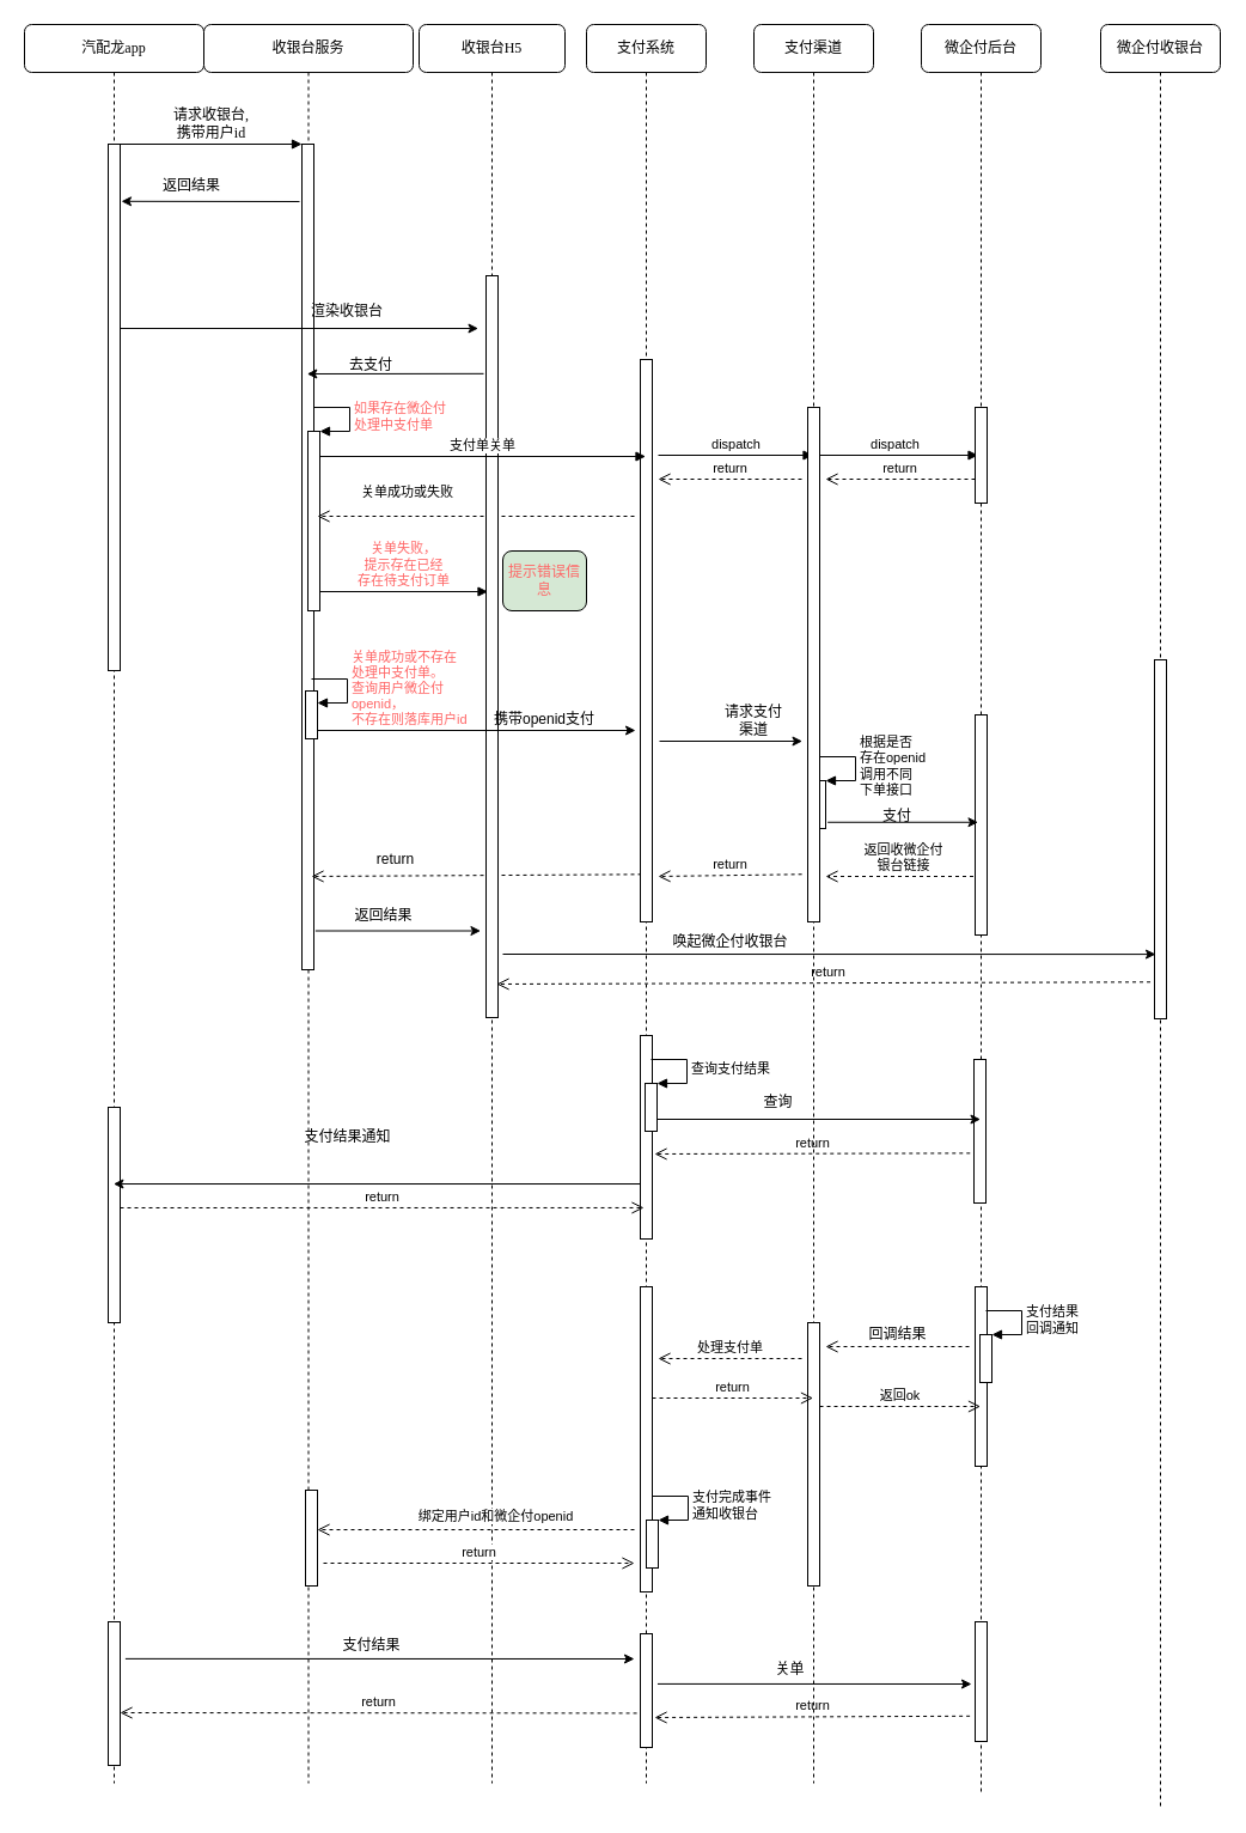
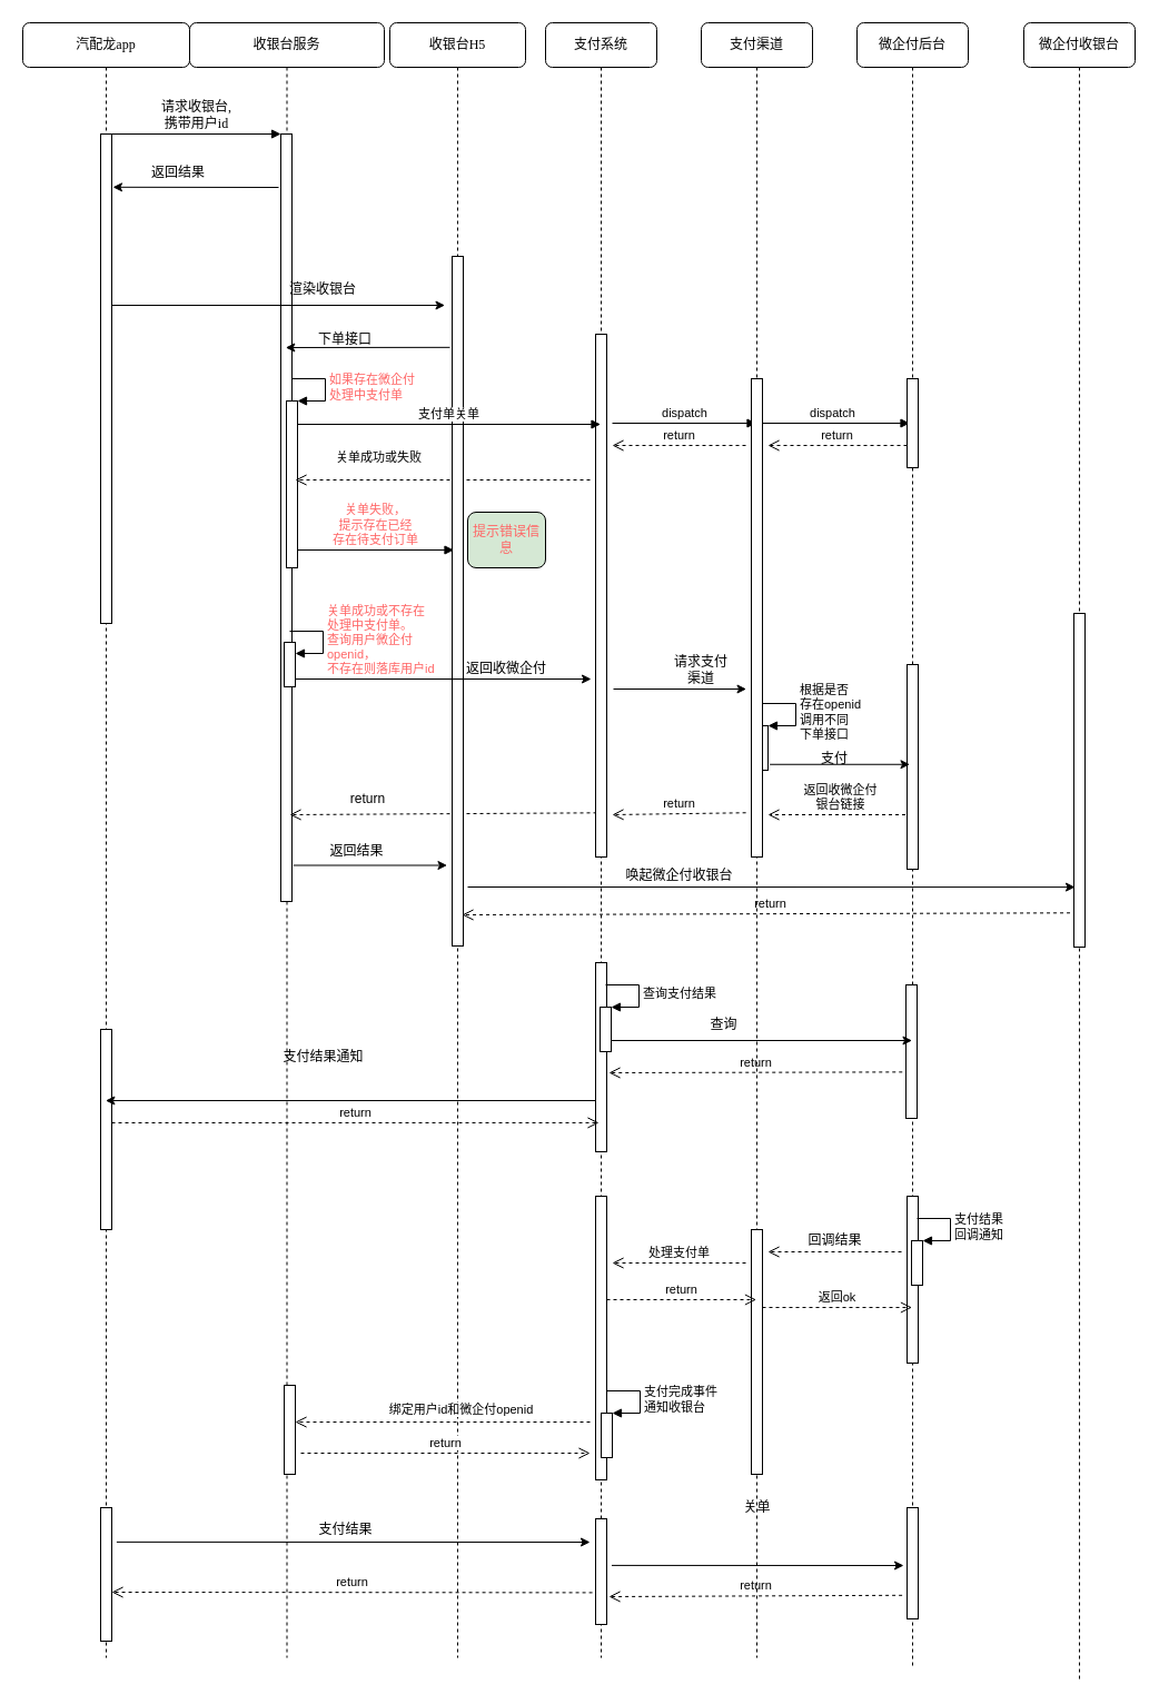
- <mxCell id="5" value="去支付" style="text;html=1;strokeColor=none;fillColor=none;align=center;verticalAlign=middle;whiteSpace=wrap;rounded=0;" parent="2" vertex="1"><mxGeometry x="110" y="270" width="60" height="30" as="geometry" /></mxCell>
+ <mxCell id="5" value="下单接口" style="text;html=1;strokeColor=none;fillColor=none;align=center;verticalAlign=middle;whiteSpace=wrap;rounded=0;" parent="2" vertex="1"><mxGeometry x="110" y="270" width="60" height="30" as="geometry" /></mxCell>
- <mxCell id="63" value="携带openid支付" style="text;html=1;strokeColor=none;fillColor=none;align=center;verticalAlign=middle;whiteSpace=wrap;rounded=0;" parent="1" vertex="1"><mxGeometry x="405" y="586" width="100" height="30" as="geometry" /></mxCell>
+ <mxCell id="63" value="返回收微企付" style="text;html=1;strokeColor=none;fillColor=none;align=center;verticalAlign=middle;whiteSpace=wrap;rounded=0;" parent="1" vertex="1"><mxGeometry x="405" y="586" width="100" height="30" as="geometry" /></mxCell>
- <mxCell id="86" value="关单" style="text;html=1;align=center;verticalAlign=middle;resizable=0;points=[];autosize=1;strokeColor=none;fillColor=none;fontColor=#000000;" parent="1" vertex="1"><mxGeometry x="640" y="1385" width="40" height="20" as="geometry" /></mxCell>
+ <mxCell id="86" value="关单" style="text;html=1;align=center;verticalAlign=middle;resizable=0;points=[];autosize=1;strokeColor=none;fillColor=none;fontColor=#000000;" parent="1" vertex="1"><mxGeometry x="660" y="1345" width="40" height="20" as="geometry" /></mxCell>
